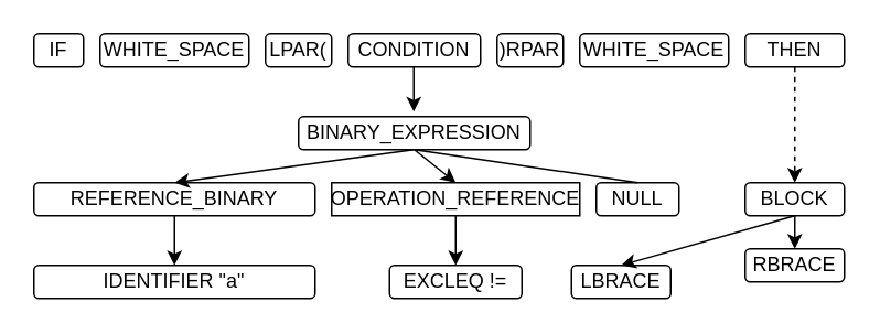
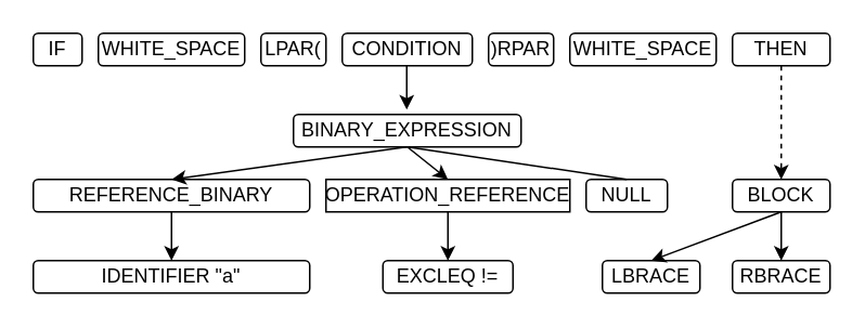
- <mxCell id="13" value="RBRACE" style="rounded=1;whiteSpace=wrap;html=1;" vertex="1" parent="1"><mxGeometry x="450" y="150" width="60" height="20" as="geometry" /></mxCell>
+ <mxCell id="13" value="RBRACE" style="rounded=1;whiteSpace=wrap;html=1;" vertex="1" parent="1"><mxGeometry x="450" y="160" width="60" height="20" as="geometry" /></mxCell>
- <mxCell id="12" value="LBRACE" style="rounded=1;whiteSpace=wrap;html=1;" vertex="1" parent="1"><mxGeometry x="345" y="160" width="60" height="20" as="geometry" /></mxCell>
+ <mxCell id="12" value="LBRACE" style="rounded=1;whiteSpace=wrap;html=1;" vertex="1" parent="1"><mxGeometry x="370" y="160" width="60" height="20" as="geometry" /></mxCell>
